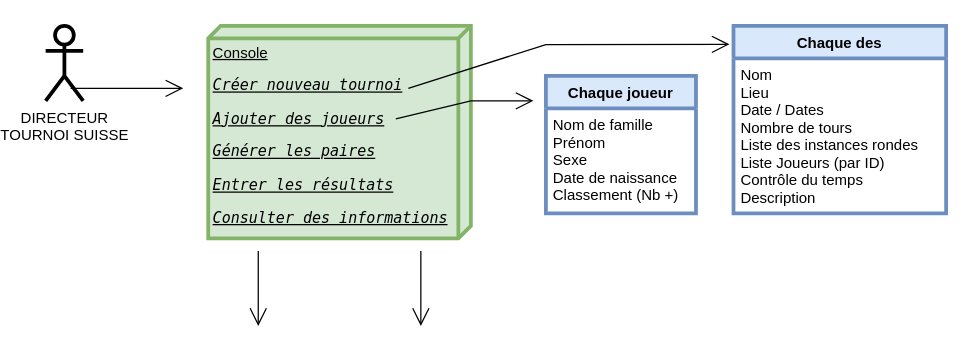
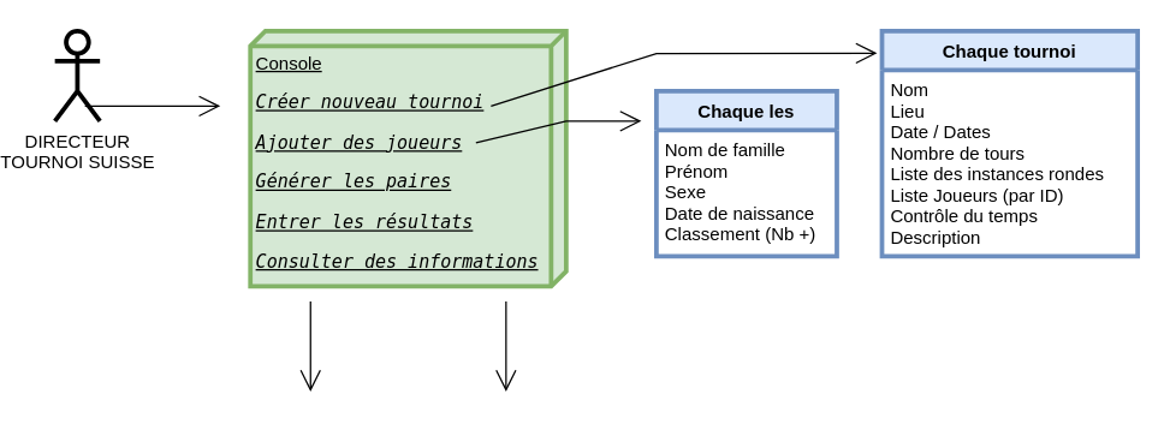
- <mxCell id="9" value="Chaque des" style="swimlane;fontStyle=1;align=center;verticalAlign=top;childLayout=stackLayout;horizontal=1;startSize=26;horizontalStack=0;resizeParent=1;resizeParentMax=0;resizeLast=0;collapsible=1;marginBottom=0;strokeWidth=3;fillColor=#dae8fc;strokeColor=#6c8ebf;" vertex="1" parent="1"><mxGeometry x="570" y="20" width="170" height="150" as="geometry" /></mxCell>
+ <mxCell id="9" value="Chaque tournoi" style="swimlane;fontStyle=1;align=center;verticalAlign=top;childLayout=stackLayout;horizontal=1;startSize=26;horizontalStack=0;resizeParent=1;resizeParentMax=0;resizeLast=0;collapsible=1;marginBottom=0;strokeWidth=3;fillColor=#dae8fc;strokeColor=#6c8ebf;" vertex="1" parent="1"><mxGeometry x="570" y="20" width="170" height="150" as="geometry" /></mxCell>
- <mxCell id="11" value="Chaque joueur" style="swimlane;fontStyle=1;align=center;verticalAlign=top;childLayout=stackLayout;horizontal=1;startSize=26;horizontalStack=0;resizeParent=1;resizeParentMax=0;resizeLast=0;collapsible=1;marginBottom=0;strokeWidth=3;fillColor=#dae8fc;strokeColor=#6c8ebf;" vertex="1" parent="1"><mxGeometry x="420" y="60" width="120" height="110" as="geometry" /></mxCell>
+ <mxCell id="11" value="Chaque les" style="swimlane;fontStyle=1;align=center;verticalAlign=top;childLayout=stackLayout;horizontal=1;startSize=26;horizontalStack=0;resizeParent=1;resizeParentMax=0;resizeLast=0;collapsible=1;marginBottom=0;strokeWidth=3;fillColor=#dae8fc;strokeColor=#6c8ebf;" vertex="1" parent="1"><mxGeometry x="420" y="60" width="120" height="110" as="geometry" /></mxCell>
